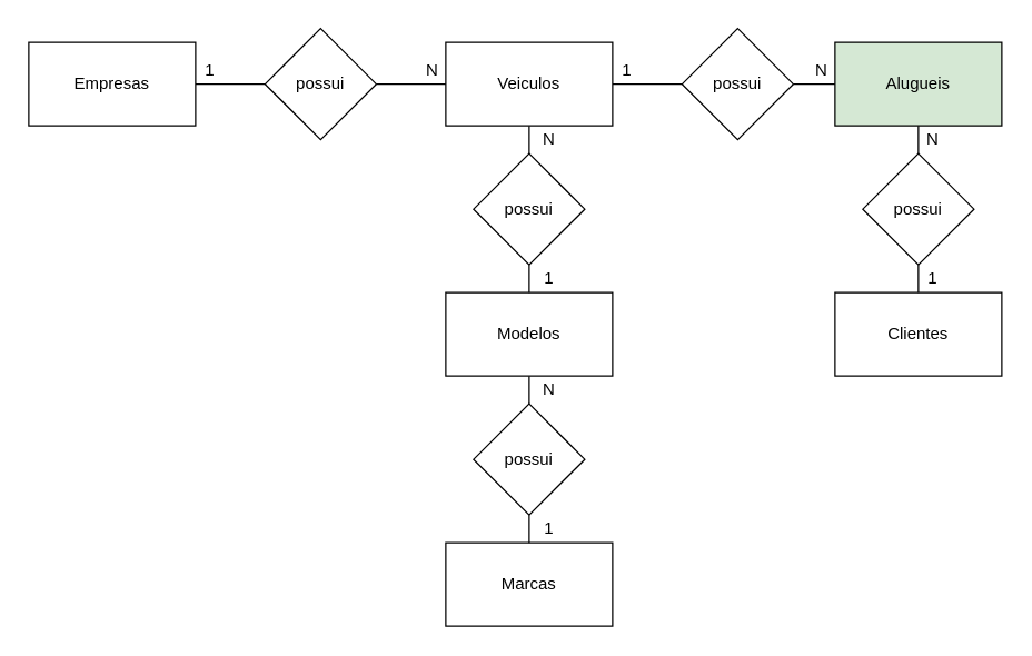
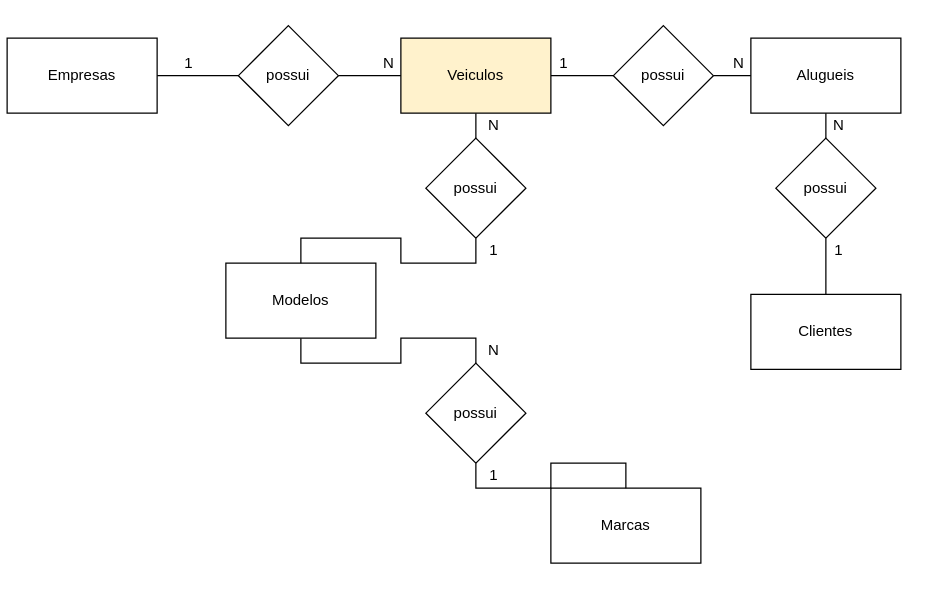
- <mxCell id="3" value="Empresas" style="rounded=0;whiteSpace=wrap;html=1;" parent="1" vertex="1"><mxGeometry x="20" y="30" width="120" height="60" as="geometry" /></mxCell>
+ <mxCell id="3" value="Empresas" style="rounded=0;whiteSpace=wrap;html=1;" parent="1" vertex="1"><mxGeometry x="5" y="30" width="120" height="60" as="geometry" /></mxCell>
- <mxCell id="6" value="Veiculos" style="rounded=0;whiteSpace=wrap;html=1;" parent="1" vertex="1"><mxGeometry x="320" y="30" width="120" height="60" as="geometry" /></mxCell>
+ <mxCell id="6" value="Veiculos" style="rounded=0;whiteSpace=wrap;html=1;fillColor=#fff2cc;" parent="1" vertex="1"><mxGeometry x="320" y="30" width="120" height="60" as="geometry" /></mxCell>
- <mxCell id="7" value="Alugueis" style="rounded=0;whiteSpace=wrap;html=1;fillColor=#d5e8d4;" parent="1" vertex="1"><mxGeometry x="600" y="30" width="120" height="60" as="geometry" /></mxCell>
+ <mxCell id="7" value="Alugueis" style="rounded=0;whiteSpace=wrap;html=1;" parent="1" vertex="1"><mxGeometry x="600" y="30" width="120" height="60" as="geometry" /></mxCell>
- <mxCell id="10" value="Modelos" style="rounded=0;whiteSpace=wrap;html=1;" parent="1" vertex="1"><mxGeometry x="320" y="210" width="120" height="60" as="geometry" /></mxCell>
+ <mxCell id="10" value="Modelos" style="rounded=0;whiteSpace=wrap;html=1;" parent="1" vertex="1"><mxGeometry x="180" y="210" width="120" height="60" as="geometry" /></mxCell>
- <mxCell id="8" value="Clientes" style="rounded=0;whiteSpace=wrap;html=1;" parent="1" vertex="1"><mxGeometry x="600" y="210" width="120" height="60" as="geometry" /></mxCell>
+ <mxCell id="8" value="Clientes" style="rounded=0;whiteSpace=wrap;html=1;" parent="1" vertex="1"><mxGeometry x="600" y="235" width="120" height="60" as="geometry" /></mxCell>
- <mxCell id="11" value="Marcas" style="rounded=0;whiteSpace=wrap;html=1;" parent="1" vertex="1"><mxGeometry x="320" y="390" width="120" height="60" as="geometry" /></mxCell>
+ <mxCell id="11" value="Marcas" style="rounded=0;whiteSpace=wrap;html=1;" parent="1" vertex="1"><mxGeometry x="440" y="390" width="120" height="60" as="geometry" /></mxCell>
